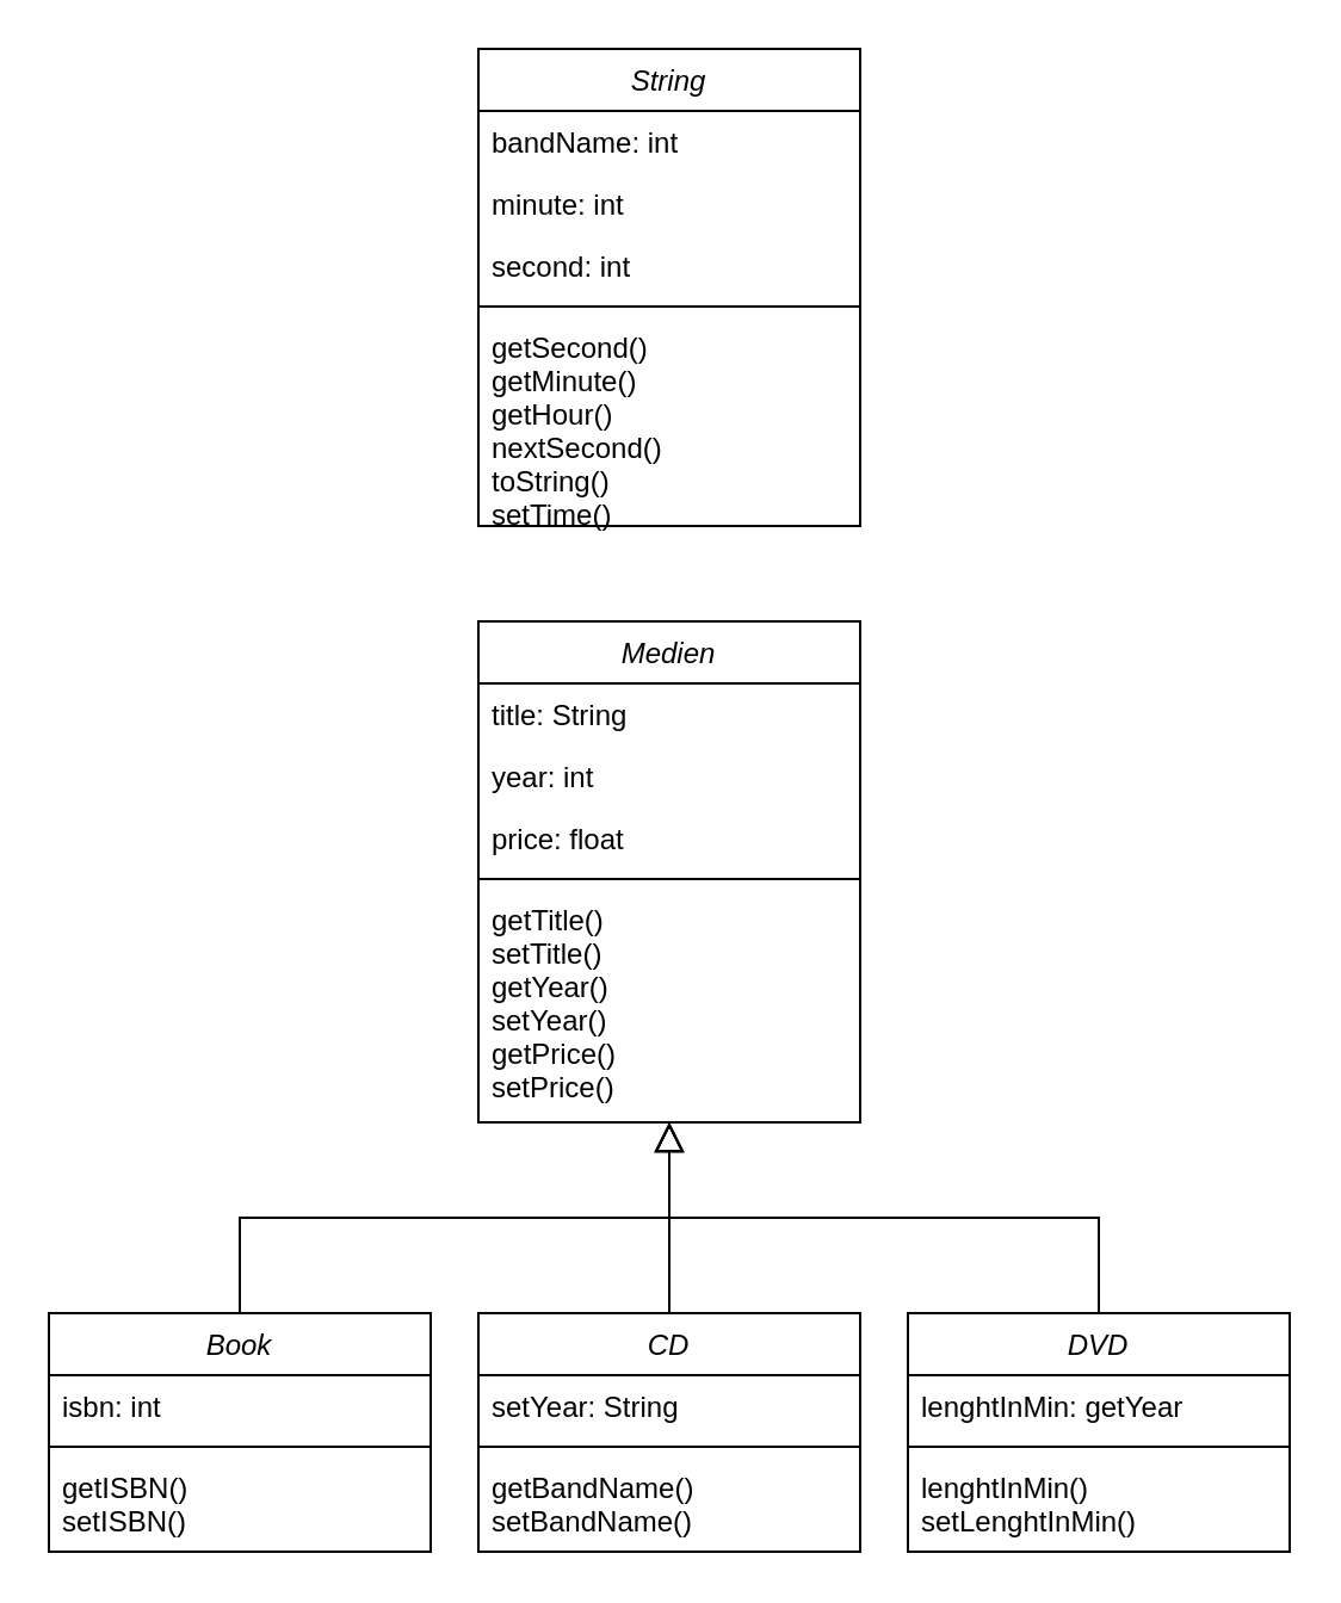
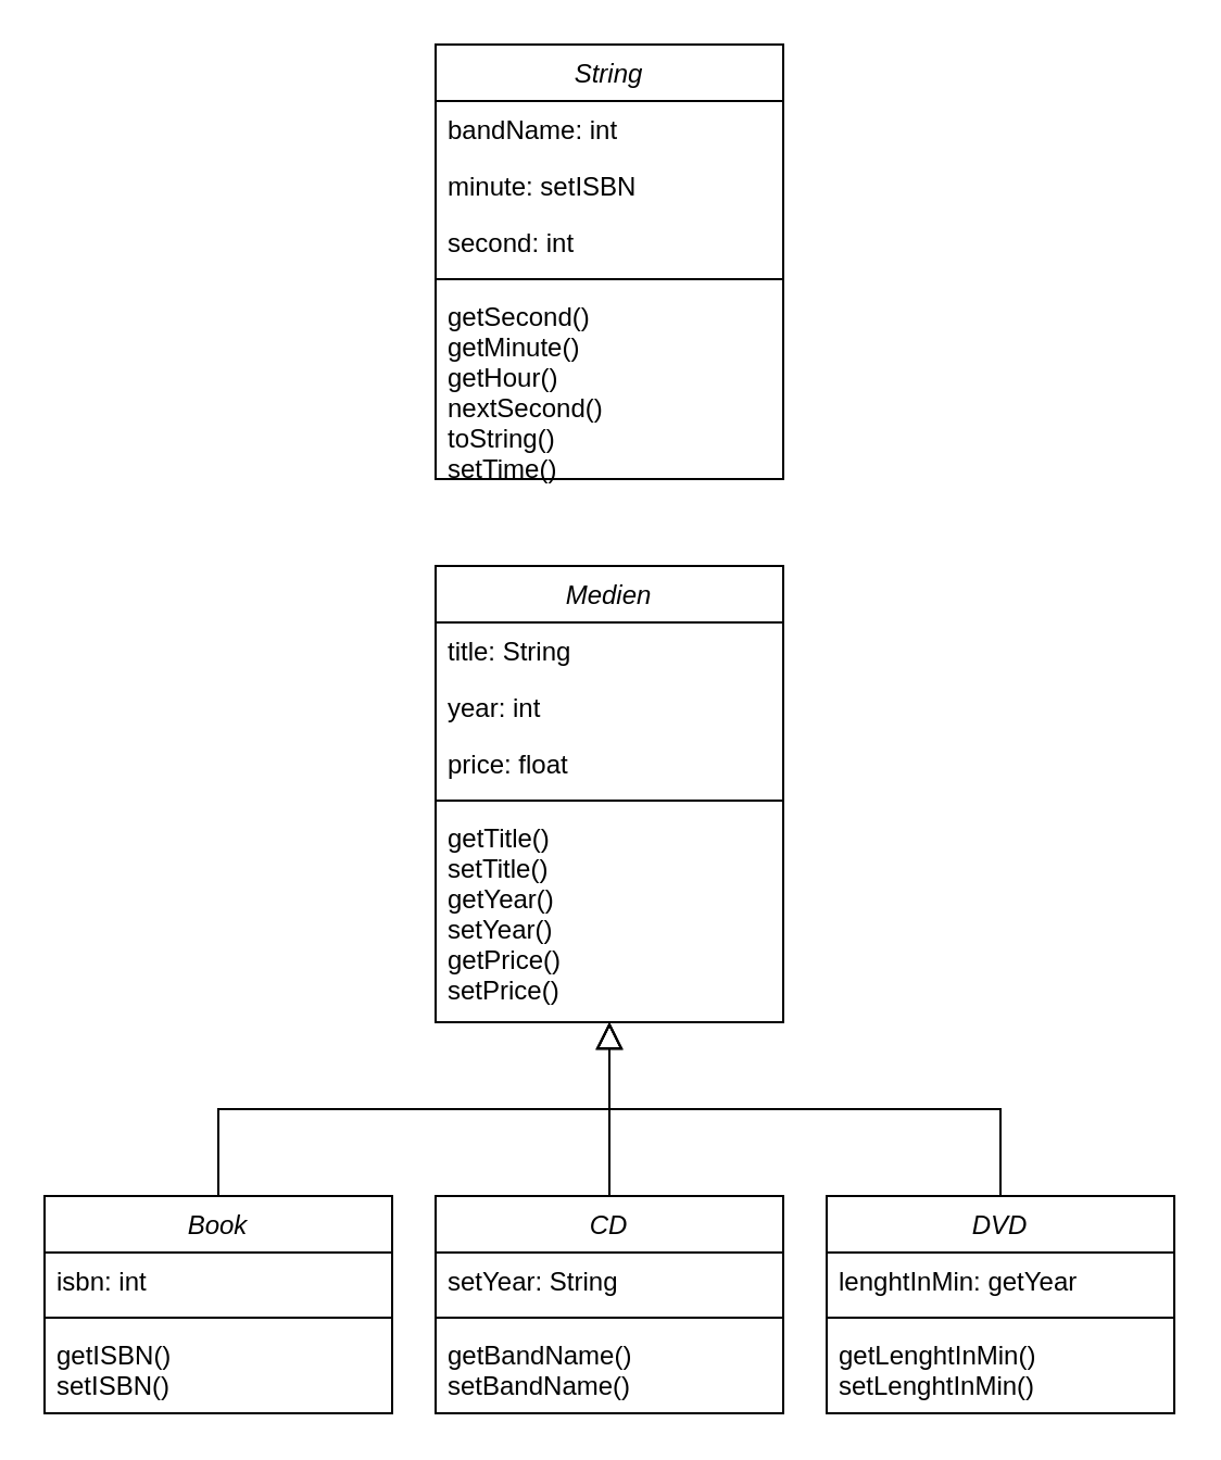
- <mxCell id="4" value="minute: int" style="text;align=left;verticalAlign=top;spacingLeft=4;spacingRight=4;overflow=hidden;rotatable=0;points=[[0,0.5],[1,0.5]];portConstraint=eastwest;rounded=0;shadow=0;html=0;" parent="2" vertex="1"><mxGeometry y="52" width="160" height="26" as="geometry" /></mxCell>
+ <mxCell id="4" value="minute: setISBN" style="text;align=left;verticalAlign=top;spacingLeft=4;spacingRight=4;overflow=hidden;rotatable=0;points=[[0,0.5],[1,0.5]];portConstraint=eastwest;rounded=0;shadow=0;html=0;" parent="2" vertex="1"><mxGeometry y="52" width="160" height="26" as="geometry" /></mxCell>
- <mxCell id="21" value="lenghtInMin()&#10;setLenghtInMin()" style="text;align=left;verticalAlign=top;spacingLeft=4;spacingRight=4;overflow=hidden;rotatable=0;points=[[0,0.5],[1,0.5]];portConstraint=eastwest;" vertex="1" parent="18"><mxGeometry y="60" width="160" height="40" as="geometry" /></mxCell>
+ <mxCell id="21" value="getLenghtInMin()&#10;setLenghtInMin()" style="text;align=left;verticalAlign=top;spacingLeft=4;spacingRight=4;overflow=hidden;rotatable=0;points=[[0,0.5],[1,0.5]];portConstraint=eastwest;" vertex="1" parent="18"><mxGeometry y="60" width="160" height="40" as="geometry" /></mxCell>
